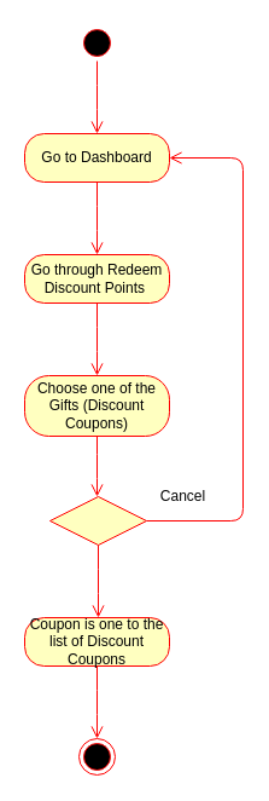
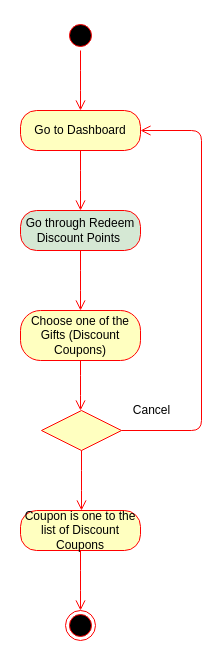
- <mxCell id="6" value="Go through Redeem Discount Points&amp;nbsp;" style="rounded=1;whiteSpace=wrap;html=1;arcSize=40;fontColor=#000000;fillColor=#ffffc0;strokeColor=#ff0000;" vertex="1" parent="1"><mxGeometry x="20" y="210" width="120" height="40" as="geometry" /></mxCell>
+ <mxCell id="6" value="Go through Redeem Discount Points&amp;nbsp;" style="rounded=1;whiteSpace=wrap;html=1;arcSize=40;fontColor=#000000;fillColor=#d5e8d4;strokeColor=#ff0000;" vertex="1" parent="1"><mxGeometry x="20" y="210" width="120" height="40" as="geometry" /></mxCell>
